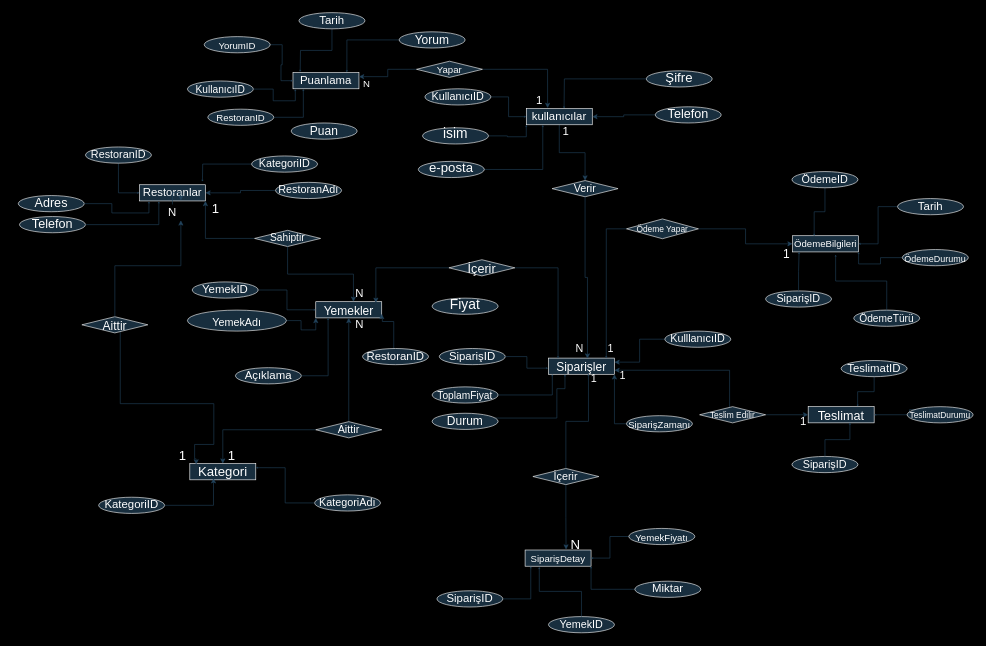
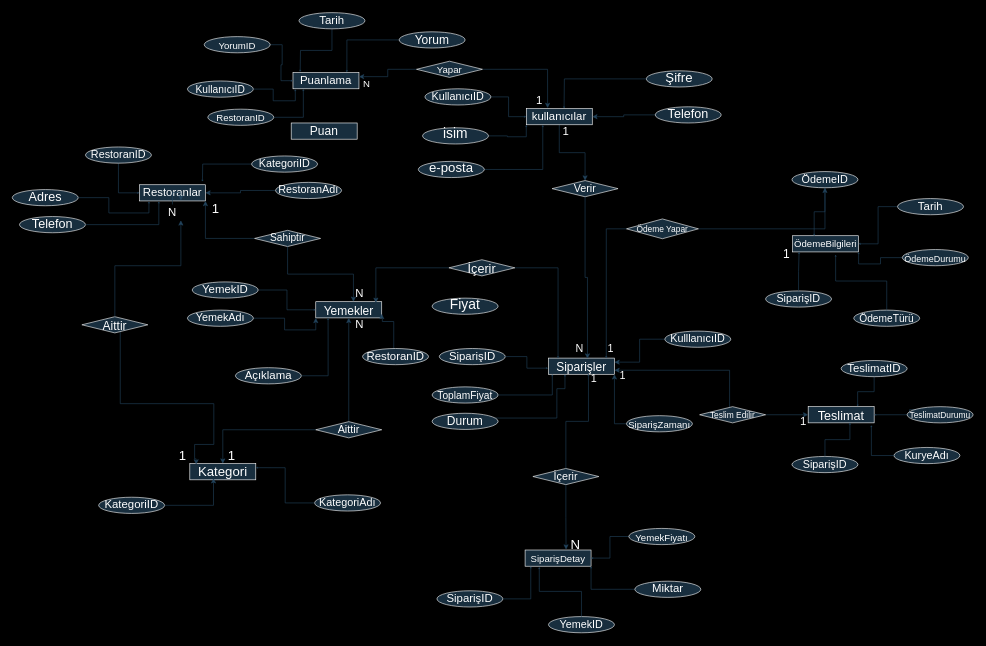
- <mxCell id="70" value="&lt;span style=&quot;font-size: 20px;&quot;&gt;Puan&lt;/span&gt;" style="ellipse;whiteSpace=wrap;html=1;verticalAlign=bottom;labelBackgroundColor=none;fontSize=20;fillColor=#182E3E;strokeColor=#FFFFFF;fontColor=#FFFFFF;" vertex="1" parent="1"><mxGeometry x="485" y="204" width="110" height="27" as="geometry" /></mxCell>
+ <mxCell id="70" value="&lt;span style=&quot;font-size: 20px;&quot;&gt;Puan&lt;/span&gt;" style="whiteSpace=wrap;html=1;verticalAlign=bottom;labelBackgroundColor=none;fontSize=20;fillColor=#182E3E;strokeColor=#FFFFFF;fontColor=#FFFFFF;rounded=0;" vertex="1" parent="1"><mxGeometry x="485" y="204" width="110" height="27" as="geometry" /></mxCell>
- <mxCell id="19" value="&lt;span style=&quot;font-size: 21px;&quot;&gt;Adres&lt;/span&gt;" style="ellipse;whiteSpace=wrap;html=1;verticalAlign=bottom;labelBackgroundColor=none;fontSize=21;fillColor=#182E3E;strokeColor=#FFFFFF;fontColor=#FFFFFF;" vertex="1" parent="1"><mxGeometry x="30" y="325" width="110" height="27" as="geometry" /></mxCell>
+ <mxCell id="19" value="&lt;span style=&quot;font-size: 21px;&quot;&gt;Adres&lt;/span&gt;" style="ellipse;whiteSpace=wrap;html=1;verticalAlign=bottom;labelBackgroundColor=none;fontSize=21;fillColor=#182E3E;strokeColor=#FFFFFF;fontColor=#FFFFFF;" vertex="1" parent="1"><mxGeometry x="20" y="315" width="110" height="27" as="geometry" /></mxCell>
- <mxCell id="105" style="edgeStyle=orthogonalEdgeStyle;rounded=0;orthogonalLoop=1;jettySize=auto;html=1;entryX=0;entryY=0.5;entryDx=0;entryDy=0;labelBackgroundColor=none;fontColor=default;strokeColor=#23445D;" edge="1" parent="1" source="106" target="54"><mxGeometry relative="1" as="geometry"><mxPoint x="1284" y="412" as="targetPoint" /></mxGeometry></mxCell>
+ <mxCell id="105" style="edgeStyle=orthogonalEdgeStyle;rounded=0;orthogonalLoop=1;jettySize=auto;html=1;labelBackgroundColor=none;fontColor=default;strokeColor=#23445D;" edge="1" parent="1" source="106" target="56"><mxGeometry relative="1" as="geometry"><mxPoint x="1284" y="412" as="targetPoint" /></mxGeometry></mxCell>
- <mxCell id="29" value="&lt;span style=&quot;font-size: 18px;&quot;&gt;YemekAdı&lt;/span&gt;" style="ellipse;whiteSpace=wrap;html=1;verticalAlign=bottom;labelBackgroundColor=none;fontSize=18;fillColor=#182E3E;strokeColor=#FFFFFF;fontColor=#FFFFFF;" vertex="1" parent="1"><mxGeometry x="312" y="516" width="165" height="35" as="geometry" /></mxCell>
+ <mxCell id="29" value="&lt;span style=&quot;font-size: 18px;&quot;&gt;YemekAdı&lt;/span&gt;" style="ellipse;whiteSpace=wrap;html=1;verticalAlign=bottom;labelBackgroundColor=none;fontSize=18;fillColor=#182E3E;strokeColor=#FFFFFF;fontColor=#FFFFFF;" vertex="1" parent="1"><mxGeometry x="312" y="516" width="110" height="27" as="geometry" /></mxCell>
+ <mxCell id="88" style="edgeStyle=orthogonalEdgeStyle;rounded=0;orthogonalLoop=1;jettySize=auto;html=1;entryX=0.958;entryY=1.137;entryDx=0;entryDy=0;entryPerimeter=0;strokeWidth=1;align=center;verticalAlign=middle;spacing=1;fontFamily=Helvetica;fontSize=10;fontColor=default;labelBackgroundColor=none;endArrow=classic;endSize=1;strokeColor=#23445D;" edge="1" parent="1" source="84" target="80"><mxGeometry relative="1" as="geometry" /></mxCell>
+ <mxCell id="84" value="&lt;span style=&quot;font-size: 18px;&quot;&gt;KuryeAdı&lt;/span&gt;" style="ellipse;whiteSpace=wrap;html=1;verticalAlign=bottom;labelBackgroundColor=none;fontSize=18;fillColor=#182E3E;strokeColor=#FFFFFF;fontColor=#FFFFFF;" vertex="1" parent="1"><mxGeometry x="1490" y="745" width="110" height="27" as="geometry" /></mxCell>
